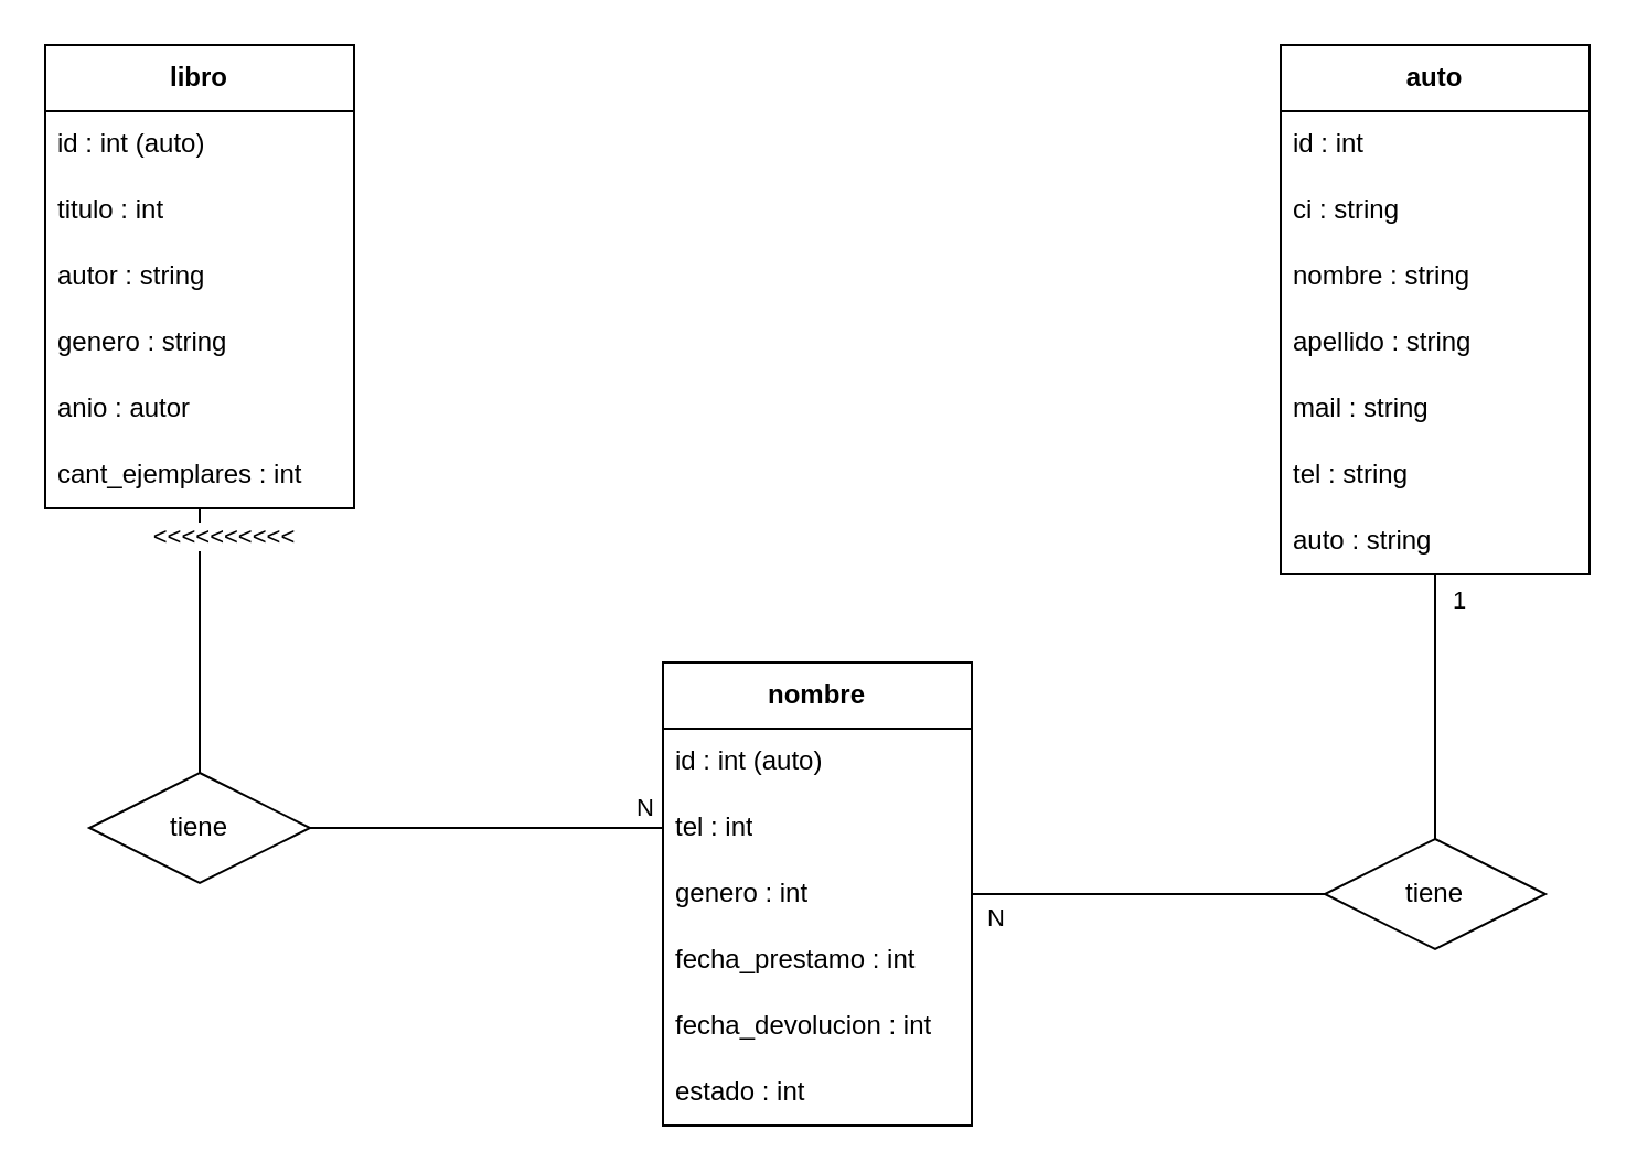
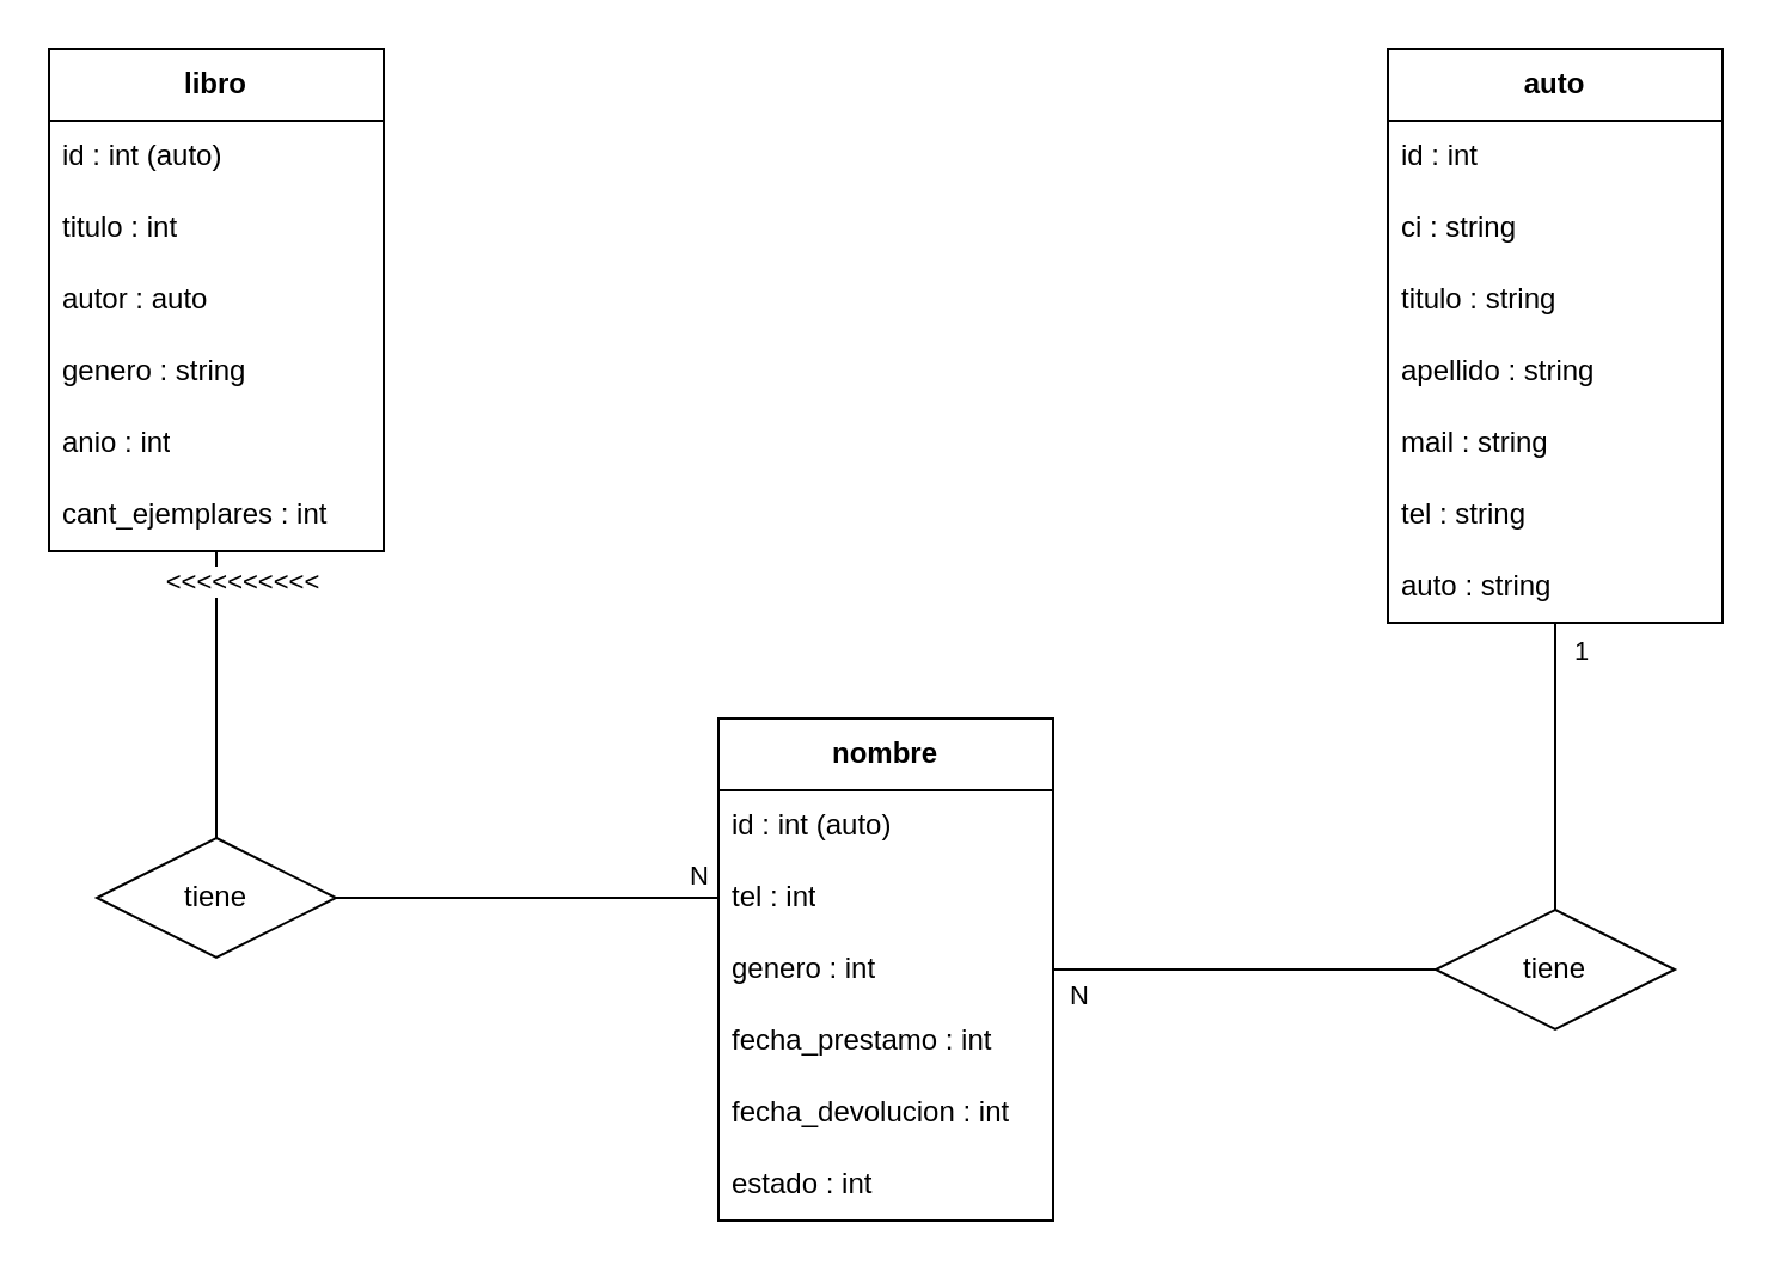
- <mxCell id="7" value="autor : string" style="text;strokeColor=none;fillColor=none;align=left;verticalAlign=middle;spacingLeft=4;spacingRight=4;overflow=hidden;points=[[0,0.5],[1,0.5]];portConstraint=eastwest;rotatable=0;whiteSpace=wrap;html=1;" parent="4" vertex="1"><mxGeometry y="90" width="140" height="30" as="geometry" /></mxCell>
+ <mxCell id="7" value="autor : auto" style="text;strokeColor=none;fillColor=none;align=left;verticalAlign=middle;spacingLeft=4;spacingRight=4;overflow=hidden;points=[[0,0.5],[1,0.5]];portConstraint=eastwest;rotatable=0;whiteSpace=wrap;html=1;" parent="4" vertex="1"><mxGeometry y="90" width="140" height="30" as="geometry" /></mxCell>
- <mxCell id="16" value="nombre : string" style="text;strokeColor=none;fillColor=none;align=left;verticalAlign=middle;spacingLeft=4;spacingRight=4;overflow=hidden;points=[[0,0.5],[1,0.5]];portConstraint=eastwest;rotatable=0;whiteSpace=wrap;html=1;" parent="13" vertex="1"><mxGeometry y="90" width="140" height="30" as="geometry" /></mxCell>
+ <mxCell id="16" value="titulo : string" style="text;strokeColor=none;fillColor=none;align=left;verticalAlign=middle;spacingLeft=4;spacingRight=4;overflow=hidden;points=[[0,0.5],[1,0.5]];portConstraint=eastwest;rotatable=0;whiteSpace=wrap;html=1;" parent="13" vertex="1"><mxGeometry y="90" width="140" height="30" as="geometry" /></mxCell>
- <mxCell id="9" value="anio : autor" style="text;strokeColor=none;fillColor=none;align=left;verticalAlign=middle;spacingLeft=4;spacingRight=4;overflow=hidden;points=[[0,0.5],[1,0.5]];portConstraint=eastwest;rotatable=0;whiteSpace=wrap;html=1;" parent="4" vertex="1"><mxGeometry y="150" width="140" height="30" as="geometry" /></mxCell>
+ <mxCell id="9" value="anio : int" style="text;strokeColor=none;fillColor=none;align=left;verticalAlign=middle;spacingLeft=4;spacingRight=4;overflow=hidden;points=[[0,0.5],[1,0.5]];portConstraint=eastwest;rotatable=0;whiteSpace=wrap;html=1;" parent="4" vertex="1"><mxGeometry y="150" width="140" height="30" as="geometry" /></mxCell>
